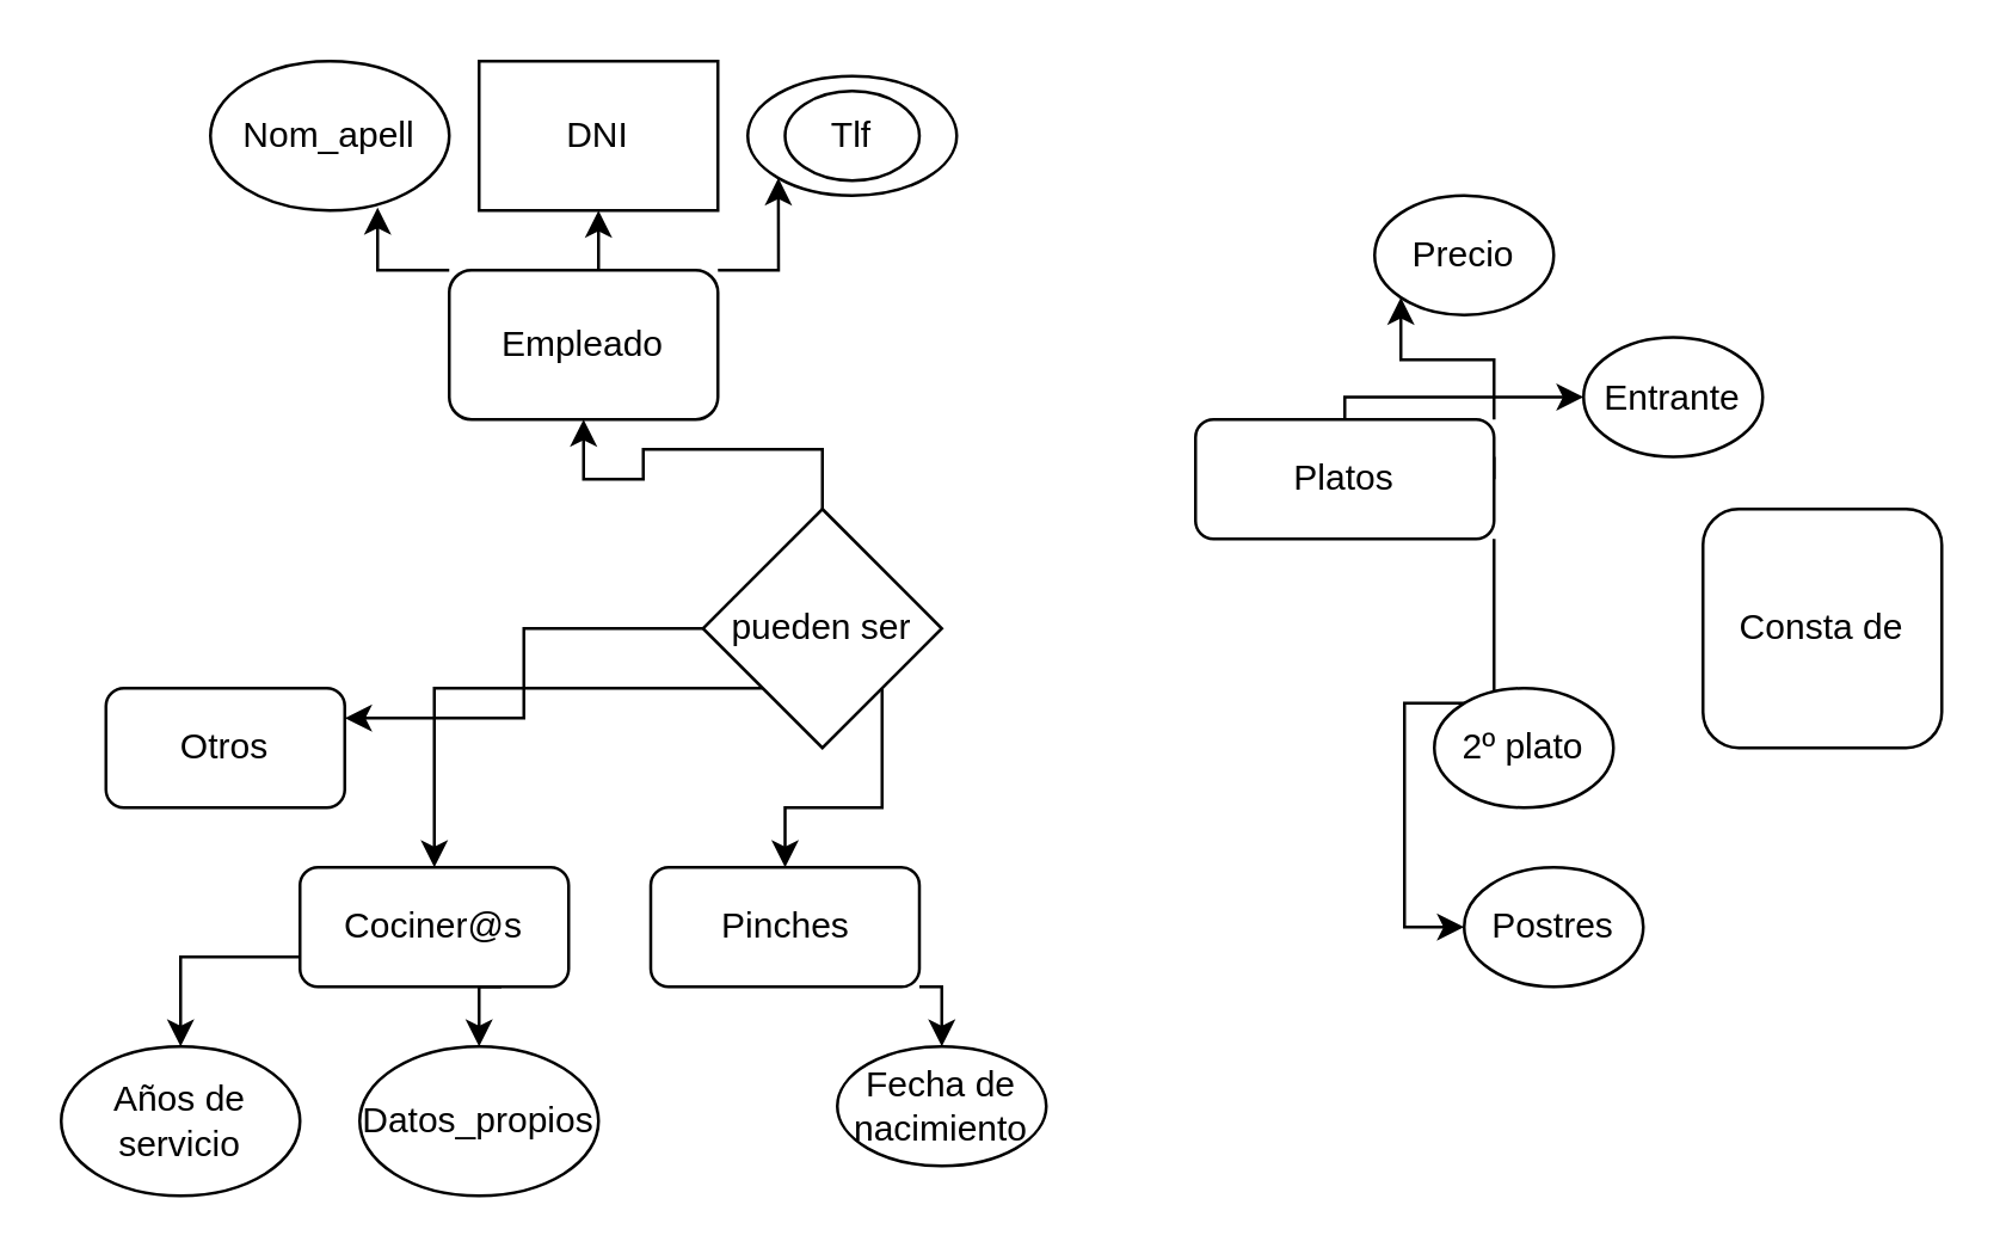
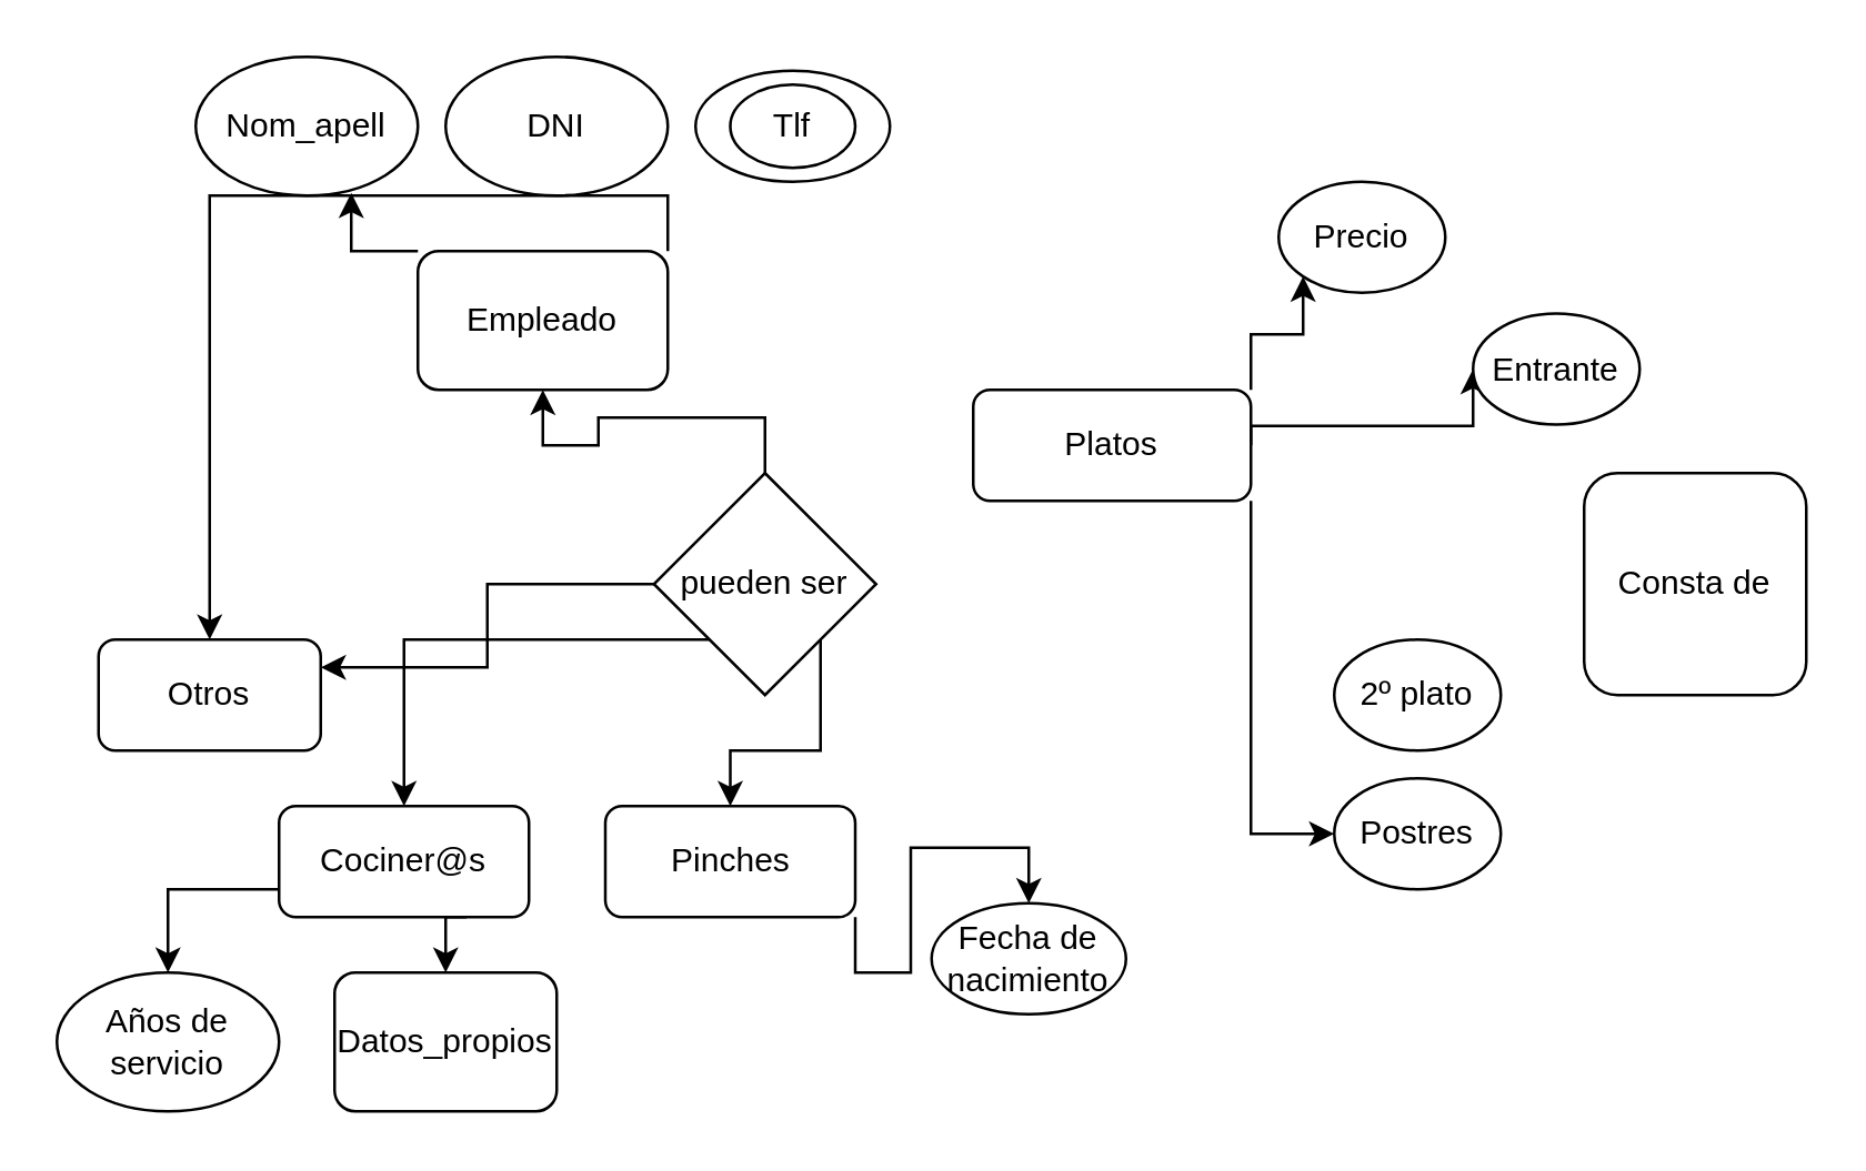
- <mxCell id="6" value="DNI" style="whiteSpace=wrap;html=1;rounded=0;" parent="1" vertex="1"><mxGeometry x="160" y="20" width="80" height="50" as="geometry" /></mxCell>
+ <mxCell id="6" value="DNI" style="ellipse;whiteSpace=wrap;html=1;" parent="1" vertex="1"><mxGeometry x="160" y="20" width="80" height="50" as="geometry" /></mxCell>
- <mxCell id="2" style="edgeStyle=orthogonalEdgeStyle;rounded=0;orthogonalLoop=1;jettySize=auto;html=1;exitX=0.5;exitY=0;exitDx=0;exitDy=0;entryX=0.5;entryY=1;entryDx=0;entryDy=0;" parent="1" source="4" target="6" edge="1"><mxGeometry relative="1" as="geometry" /></mxCell>
- <mxCell id="3" style="edgeStyle=orthogonalEdgeStyle;rounded=0;orthogonalLoop=1;jettySize=auto;html=1;exitX=1;exitY=0;exitDx=0;exitDy=0;entryX=0;entryY=1;entryDx=0;entryDy=0;" parent="1" source="4" target="7" edge="1"><mxGeometry relative="1" as="geometry" /></mxCell>
+ <mxCell id="3" style="edgeStyle=orthogonalEdgeStyle;rounded=0;orthogonalLoop=1;jettySize=auto;html=1;exitX=1;exitY=0;exitDx=0;exitDy=0;" parent="1" source="4" target="31" edge="1"><mxGeometry relative="1" as="geometry" /></mxCell>
- <mxCell id="26" value="Platos" style="rounded=1;whiteSpace=wrap;html=1;" parent="1" vertex="1"><mxGeometry x="400" y="140" width="100" height="40" as="geometry" /></mxCell>
+ <mxCell id="26" value="Platos" style="rounded=1;whiteSpace=wrap;html=1;" parent="1" vertex="1"><mxGeometry x="350" y="140" width="100" height="40" as="geometry" /></mxCell>
- <mxCell id="30" value="Postres" style="ellipse;whiteSpace=wrap;html=1;" parent="1" vertex="1"><mxGeometry x="490" y="290" width="60" height="40" as="geometry" /></mxCell>
+ <mxCell id="30" value="Postres" style="ellipse;whiteSpace=wrap;html=1;" parent="1" vertex="1"><mxGeometry x="480" y="280" width="60" height="40" as="geometry" /></mxCell>
- <mxCell id="21" value="Fecha de nacimiento" style="ellipse;whiteSpace=wrap;html=1;" parent="1" vertex="1"><mxGeometry x="280" y="350" width="70" height="40" as="geometry" /></mxCell>
+ <mxCell id="21" value="Fecha de nacimiento" style="ellipse;whiteSpace=wrap;html=1;" parent="1" vertex="1"><mxGeometry x="335" y="325" width="70" height="40" as="geometry" /></mxCell>
- <mxCell id="18" value="Datos_propios" style="ellipse;whiteSpace=wrap;html=1;" parent="1" vertex="1"><mxGeometry x="120" y="350" width="80" height="50" as="geometry" /></mxCell>
+ <mxCell id="18" value="Datos_propios" style="whiteSpace=wrap;html=1;rounded=1;" parent="1" vertex="1"><mxGeometry x="120" y="350" width="80" height="50" as="geometry" /></mxCell>
